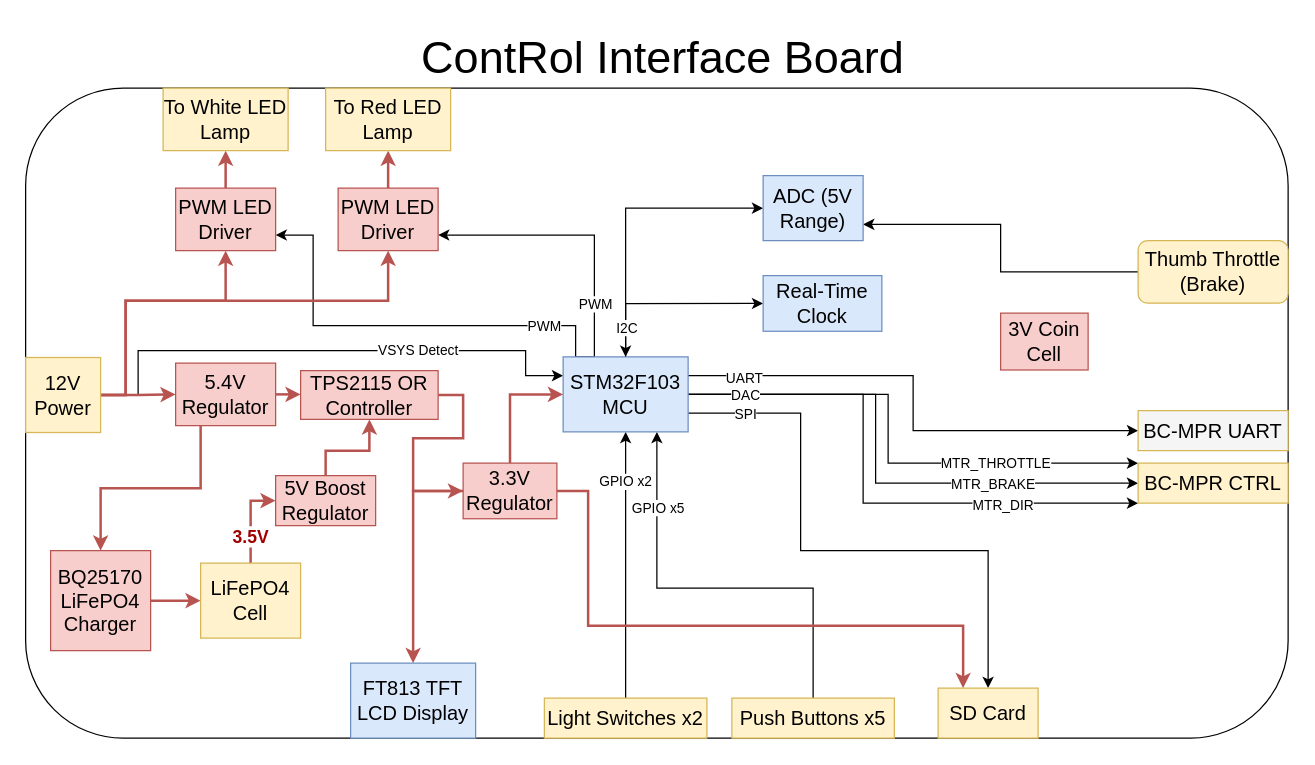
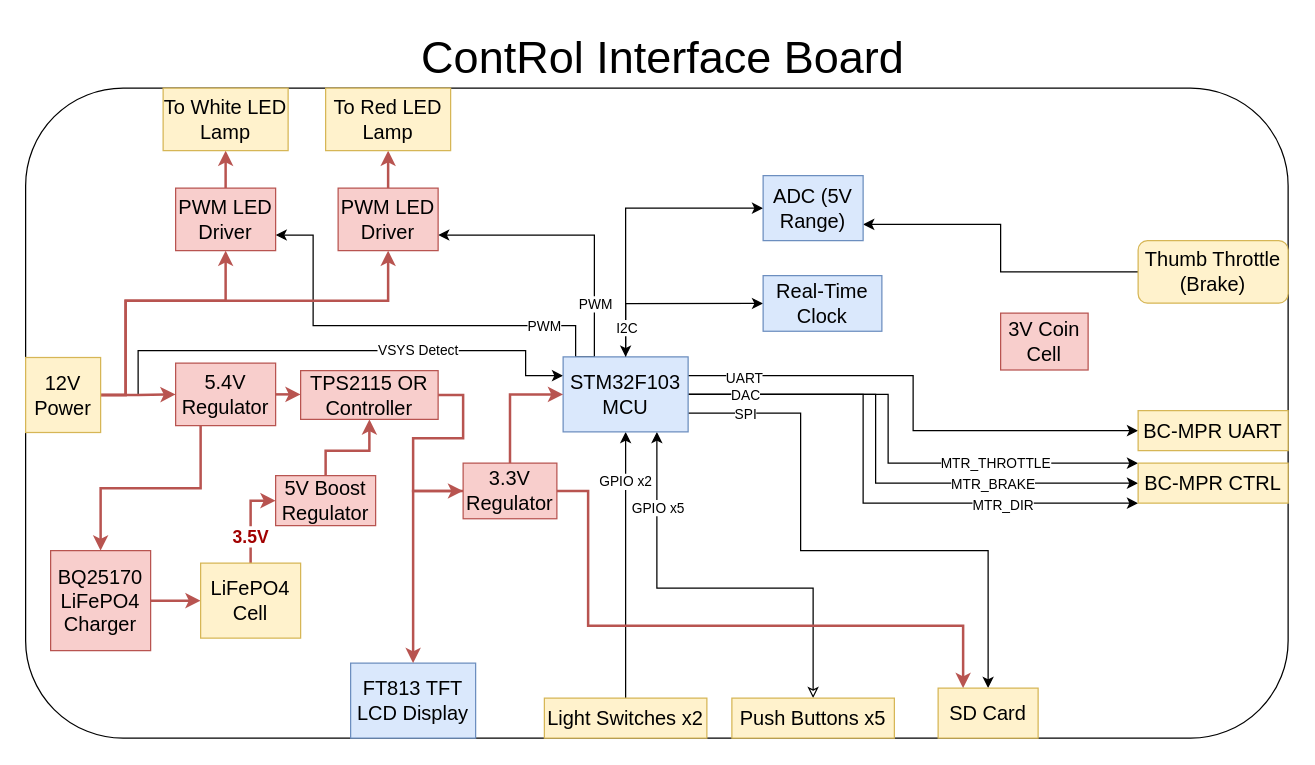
- <mxCell id="49" value="BC-MPR UART" style="rounded=0;whiteSpace=wrap;html=1;fillColor=#f5f5f5;strokeColor=#d6b656;fontSize=16;" parent="1" vertex="1"><mxGeometry x="910" y="328" width="120" height="32" as="geometry" /></mxCell>
+ <mxCell id="49" value="BC-MPR UART" style="rounded=0;whiteSpace=wrap;html=1;fillColor=#fff2cc;strokeColor=#d6b656;fontSize=16;" parent="1" vertex="1"><mxGeometry x="910" y="328" width="120" height="32" as="geometry" /></mxCell>
- <mxCell id="17" style="edgeStyle=orthogonalEdgeStyle;rounded=0;orthogonalLoop=1;jettySize=auto;html=1;exitX=0.75;exitY=1;exitDx=0;exitDy=0;entryX=0.5;entryY=0;entryDx=0;entryDy=0;startArrow=classic;startFill=1;endArrow=none;endFill=0;" parent="1" source="26" target="51" edge="1"><mxGeometry relative="1" as="geometry"><Array as="points"><mxPoint x="525" y="470" /><mxPoint x="650" y="470" /></Array></mxGeometry></mxCell>
+ <mxCell id="17" style="edgeStyle=orthogonalEdgeStyle;rounded=0;orthogonalLoop=1;jettySize=auto;html=1;exitX=0.75;exitY=1;exitDx=0;exitDy=0;entryX=0.5;entryY=0;entryDx=0;entryDy=0;startArrow=classic;startFill=1;endArrow=classic;endFill=0;" parent="1" source="26" target="51" edge="1"><mxGeometry relative="1" as="geometry"><Array as="points"><mxPoint x="525" y="470" /><mxPoint x="650" y="470" /></Array></mxGeometry></mxCell>
